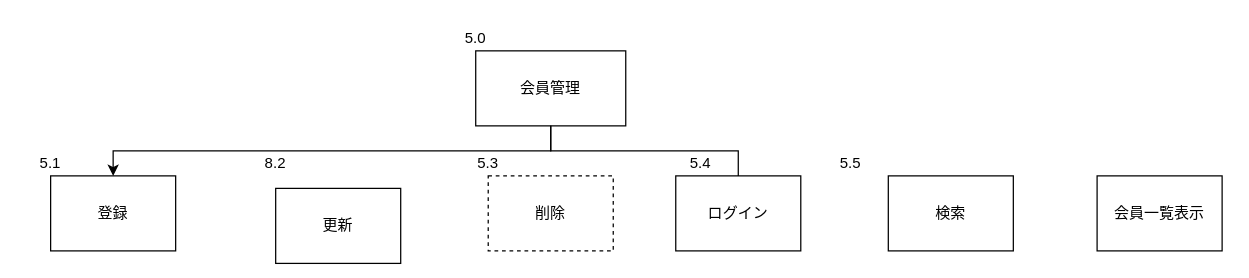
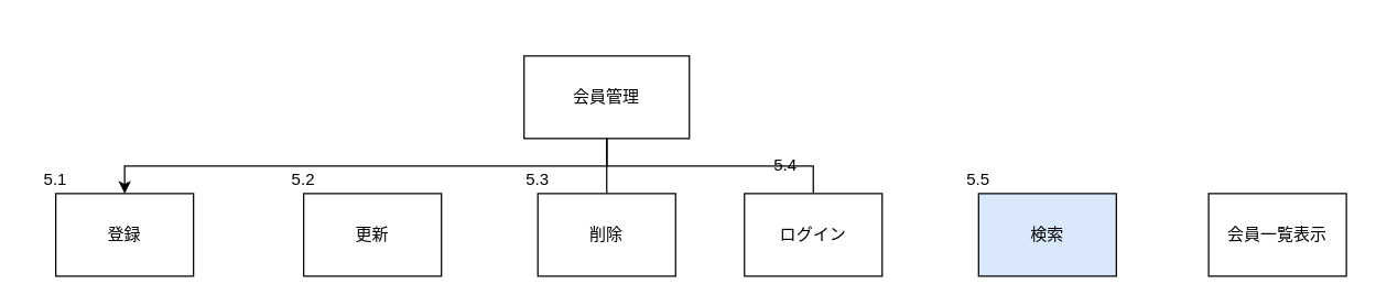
- <mxCell id="10" value="5.0" style="text;html=1;strokeColor=none;fillColor=none;align=center;verticalAlign=middle;whiteSpace=wrap;rounded=0;" parent="1" vertex="1"><mxGeometry x="360" y="20" width="40" height="20" as="geometry" /></mxCell>
- <mxCell id="12" value="8.2" style="text;html=1;strokeColor=none;fillColor=none;align=center;verticalAlign=middle;whiteSpace=wrap;rounded=0;" parent="1" vertex="1"><mxGeometry x="200" y="120" width="40" height="20" as="geometry" /></mxCell>
+ <mxCell id="12" value="5.2" style="text;html=1;strokeColor=none;fillColor=none;align=center;verticalAlign=middle;whiteSpace=wrap;rounded=0;" parent="1" vertex="1"><mxGeometry x="200" y="120" width="40" height="20" as="geometry" /></mxCell>
- <mxCell id="14" value="5.4" style="text;html=1;strokeColor=none;fillColor=none;align=center;verticalAlign=middle;whiteSpace=wrap;rounded=0;" parent="1" vertex="1"><mxGeometry x="540" y="120" width="40" height="20" as="geometry" /></mxCell>
+ <mxCell id="14" value="5.4" style="text;html=1;strokeColor=none;fillColor=none;align=center;verticalAlign=middle;whiteSpace=wrap;rounded=0;" parent="1" vertex="1"><mxGeometry x="550" y="110" width="40" height="20" as="geometry" /></mxCell>
- <mxCell id="16" value="5.5" style="text;html=1;strokeColor=none;fillColor=none;align=center;verticalAlign=middle;whiteSpace=wrap;rounded=0;" parent="1" vertex="1"><mxGeometry x="660" y="120" width="40" height="20" as="geometry" /></mxCell>
+ <mxCell id="16" value="5.5" style="text;html=1;strokeColor=none;fillColor=none;align=center;verticalAlign=middle;whiteSpace=wrap;rounded=0;" parent="1" vertex="1"><mxGeometry x="690" y="120" width="40" height="20" as="geometry" /></mxCell>
+ <mxCell id="3" value="" style="edgeStyle=elbowEdgeStyle;elbow=vertical;startArrow=none;endArrow=none;rounded=0;exitX=0.5;exitY=1;exitDx=0;exitDy=0;entryX=0.5;entryY=0;entryDx=0;entryDy=0;" parent="1" source="2" target="4" edge="1"><mxGeometry relative="1" as="geometry"><mxPoint x="430" y="120" as="sourcePoint" /><Array as="points"><mxPoint x="500" y="120" /></Array><mxPoint x="570" y="140" as="targetPoint" /></mxGeometry></mxCell>
- <mxCell id="4" value="削除" style="whiteSpace=wrap;html=1;align=center;verticalAlign=middle;container=1;recursiveResize=0;treeFolding=1;treeMoving=1;dashed=1;" parent="1" vertex="1"><mxGeometry x="390" y="140" width="100" height="60" as="geometry" /></mxCell>
+ <mxCell id="4" value="削除" style="whiteSpace=wrap;html=1;align=center;verticalAlign=middle;container=1;recursiveResize=0;treeFolding=1;treeMoving=1;" parent="1" vertex="1"><mxGeometry x="390" y="140" width="100" height="60" as="geometry" /></mxCell>
- <mxCell id="15" value="検索" style="whiteSpace=wrap;html=1;align=center;verticalAlign=middle;container=1;recursiveResize=0;treeFolding=1;treeMoving=1;" parent="1" vertex="1"><mxGeometry x="710" y="140" width="100" height="60" as="geometry" /></mxCell>
+ <mxCell id="15" value="検索" style="whiteSpace=wrap;html=1;align=center;verticalAlign=middle;container=1;recursiveResize=0;treeFolding=1;treeMoving=1;fillColor=#dae8fc;" parent="1" vertex="1"><mxGeometry x="710" y="140" width="100" height="60" as="geometry" /></mxCell>
- <mxCell id="5" value="更新" style="whiteSpace=wrap;html=1;align=center;verticalAlign=middle;container=1;recursiveResize=0;treeFolding=1;treeMoving=1;" parent="1" vertex="1"><mxGeometry x="220" y="150" width="100" height="60" as="geometry" /></mxCell>
+ <mxCell id="5" value="更新" style="whiteSpace=wrap;html=1;align=center;verticalAlign=middle;container=1;recursiveResize=0;treeFolding=1;treeMoving=1;" parent="1" vertex="1"><mxGeometry x="220" y="140" width="100" height="60" as="geometry" /></mxCell>
